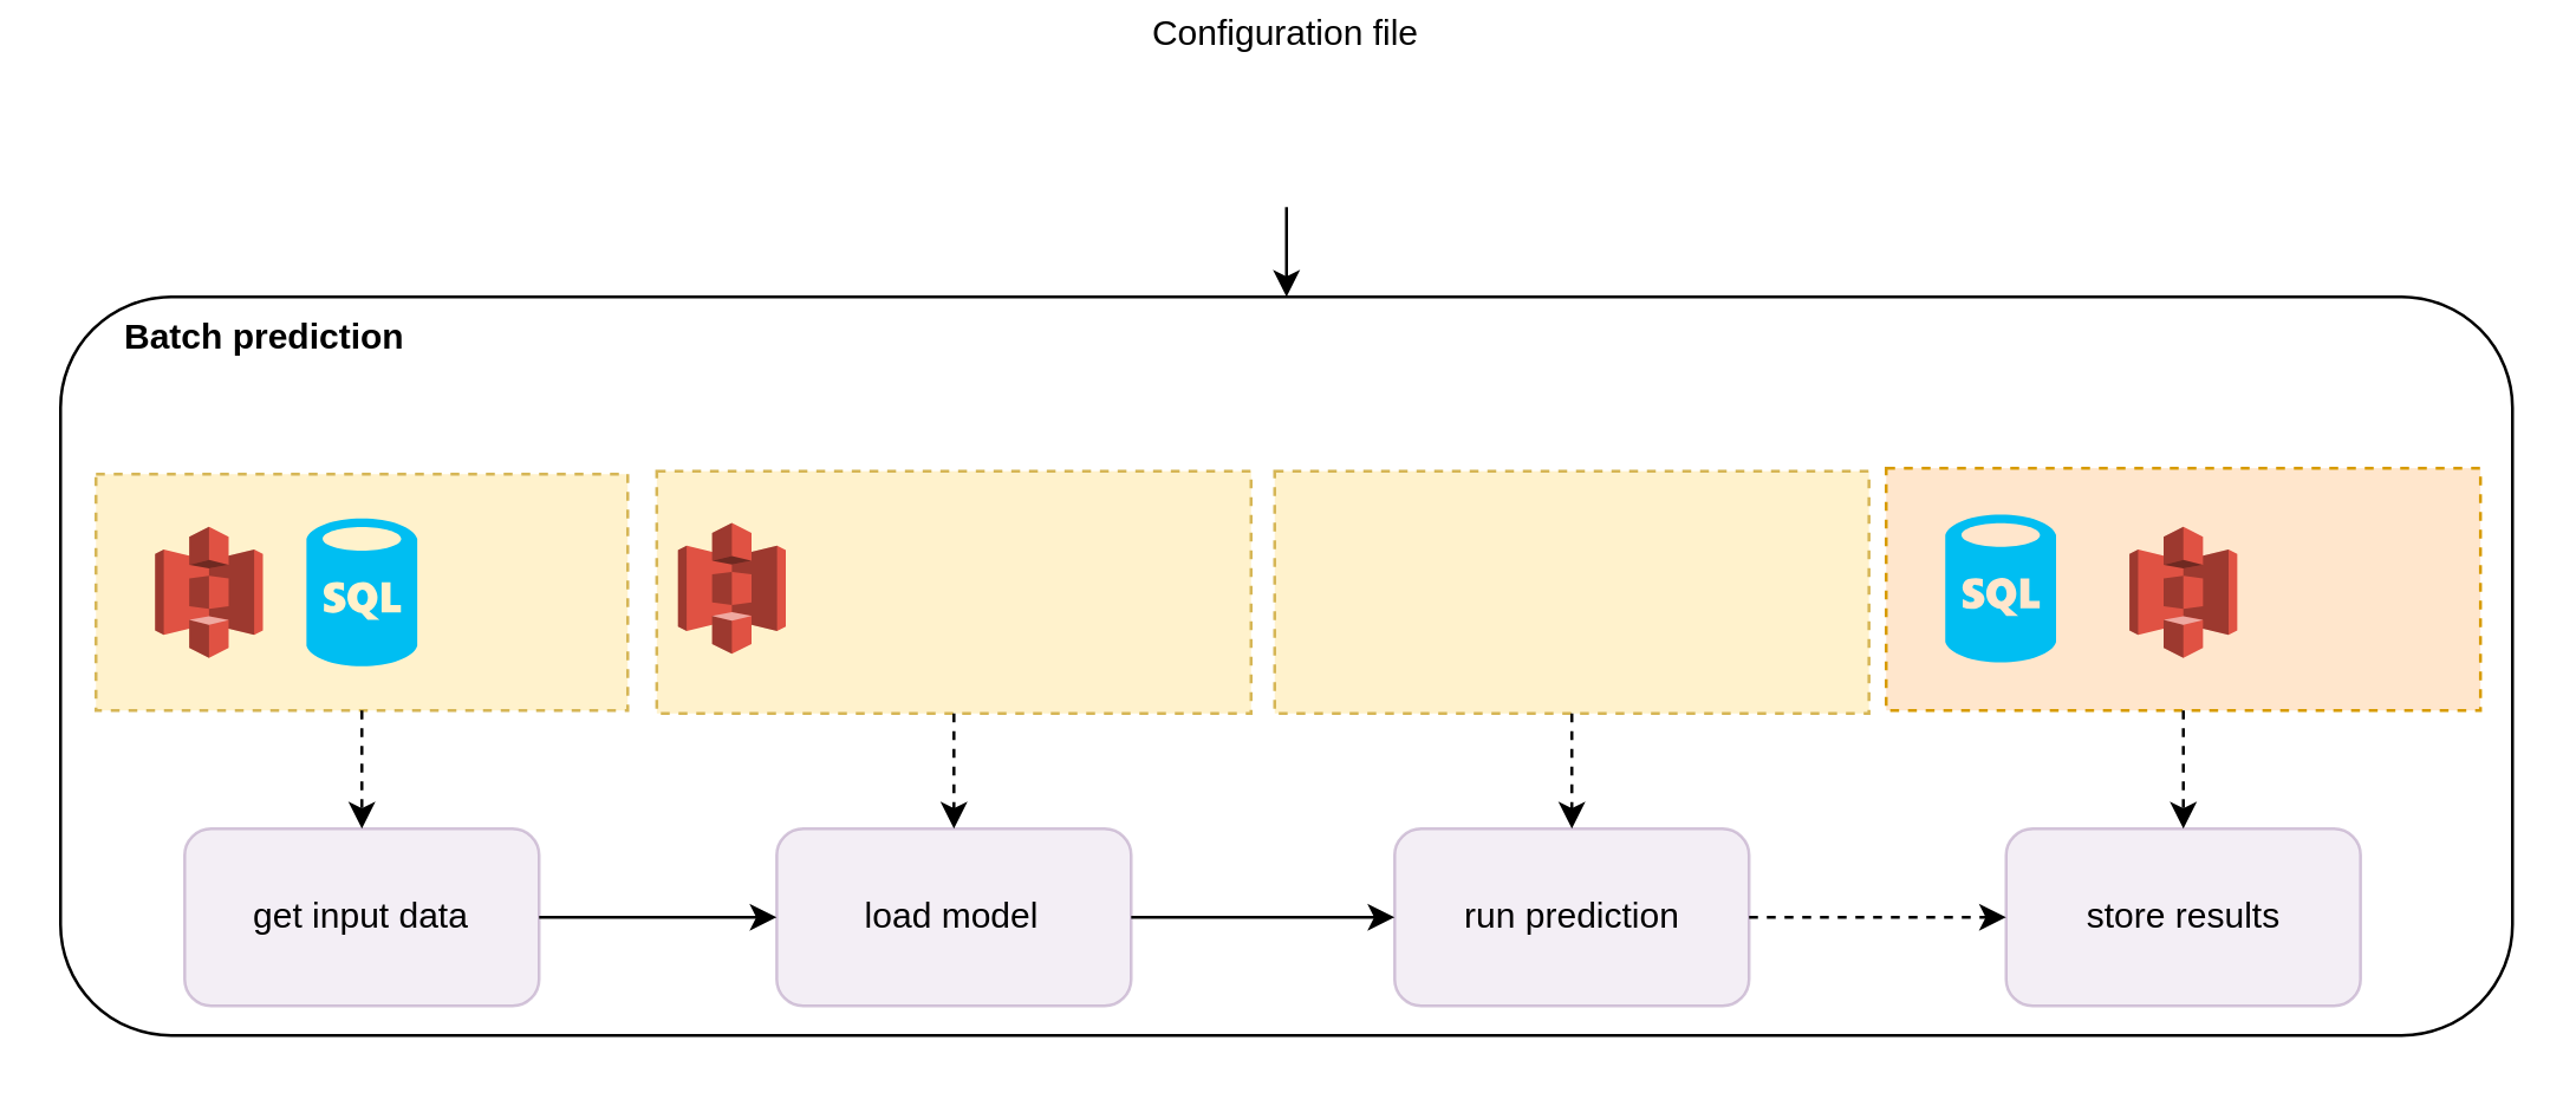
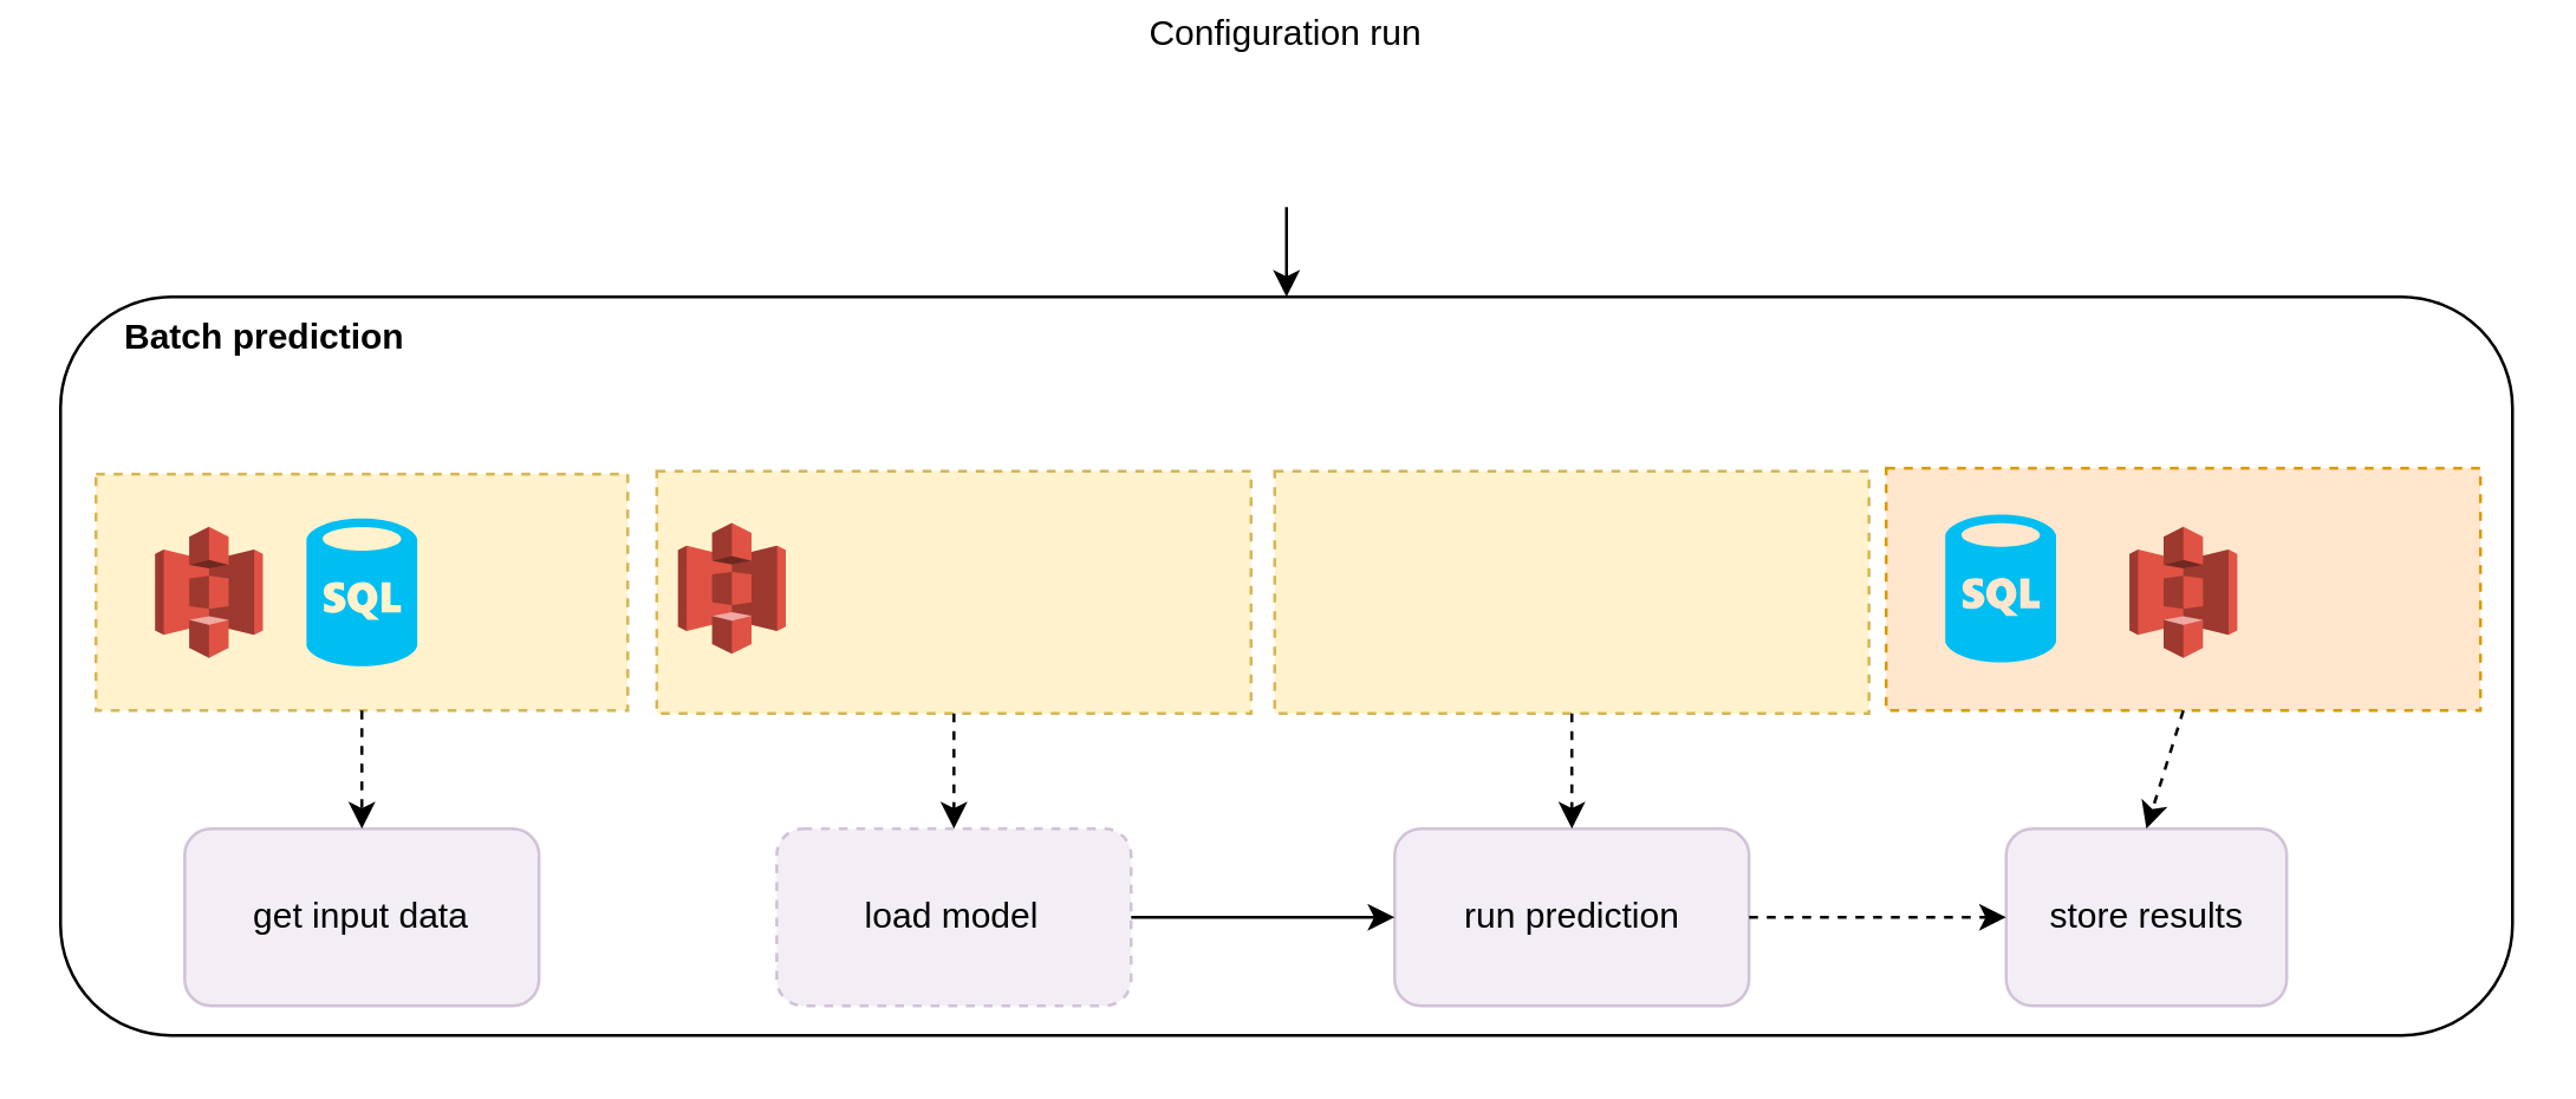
- <mxCell id="31" value="Configuration file" style="shape=image;verticalLabelPosition=top;labelBackgroundColor=default;verticalAlign=bottom;aspect=fixed;imageAspect=0;image=https://uxwing.com/wp-content/themes/uxwing/download/file-and-folder-type/yaml-file-format-icon.png;labelPosition=center;align=center;" vertex="1" parent="1"><mxGeometry x="410" y="20" width="50" height="49.61" as="geometry" /></mxCell>
+ <mxCell id="31" value="Configuration run" style="shape=image;verticalLabelPosition=top;labelBackgroundColor=default;verticalAlign=bottom;aspect=fixed;imageAspect=0;image=https://uxwing.com/wp-content/themes/uxwing/download/file-and-folder-type/yaml-file-format-icon.png;labelPosition=center;align=center;" vertex="1" parent="1"><mxGeometry x="410" y="20" width="50" height="49.61" as="geometry" /></mxCell>
- <mxCell id="27" value="" style="endArrow=classic;html=1;rounded=0;exitX=1;exitY=0.5;exitDx=0;exitDy=0;" edge="1" parent="1" source="7" target="12"><mxGeometry width="50" height="50" relative="1" as="geometry"><mxPoint x="210" y="210" as="sourcePoint" /><mxPoint x="260" y="160" as="targetPoint" /></mxGeometry></mxCell>
- <mxCell id="12" value="load model" style="rounded=1;whiteSpace=wrap;html=1;fillColor=#e1d5e7;strokeColor=#9673a6;opacity=40;" vertex="1" parent="1"><mxGeometry x="262.42" y="280" width="120" height="60" as="geometry" /></mxCell>
+ <mxCell id="12" value="load model" style="rounded=1;whiteSpace=wrap;html=1;fillColor=#e1d5e7;strokeColor=#9673a6;opacity=40;dashed=1;" vertex="1" parent="1"><mxGeometry x="262.42" y="280" width="120" height="60" as="geometry" /></mxCell>
- <mxCell id="26" value="store results" style="rounded=1;whiteSpace=wrap;html=1;fillColor=#e1d5e7;strokeColor=#9673a6;opacity=40;" vertex="1" parent="1"><mxGeometry x="678.59" y="280" width="120" height="60" as="geometry" /></mxCell>
+ <mxCell id="26" value="store results" style="rounded=1;whiteSpace=wrap;html=1;fillColor=#e1d5e7;strokeColor=#9673a6;opacity=40;" vertex="1" parent="1"><mxGeometry x="678.59" y="280" width="95" height="60" as="geometry" /></mxCell>
